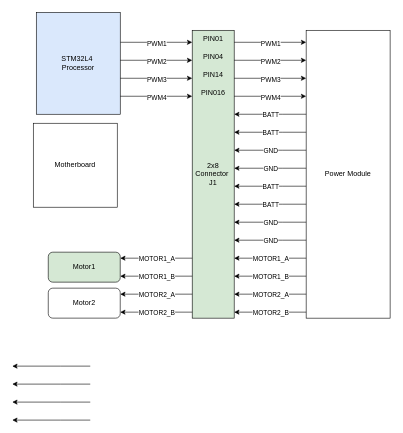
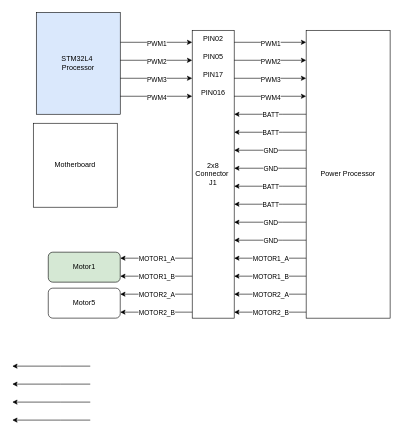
- <mxCell id="28" value="PIN01" style="text;html=1;align=center;verticalAlign=middle;whiteSpace=wrap;rounded=0;" vertex="1" parent="1"><mxGeometry x="325" y="50" width="60" height="30" as="geometry" /></mxCell>
+ <mxCell id="28" value="PIN02" style="text;html=1;align=center;verticalAlign=middle;whiteSpace=wrap;rounded=0;" vertex="1" parent="1"><mxGeometry x="325" y="50" width="60" height="30" as="geometry" /></mxCell>
- <mxCell id="29" value="PIN04" style="text;html=1;align=center;verticalAlign=middle;whiteSpace=wrap;rounded=0;" vertex="1" parent="1"><mxGeometry x="325" y="80" width="60" height="30" as="geometry" /></mxCell>
+ <mxCell id="29" value="PIN05" style="text;html=1;align=center;verticalAlign=middle;whiteSpace=wrap;rounded=0;" vertex="1" parent="1"><mxGeometry x="325" y="80" width="60" height="30" as="geometry" /></mxCell>
- <mxCell id="30" value="PIN14" style="text;html=1;align=center;verticalAlign=middle;whiteSpace=wrap;rounded=0;" vertex="1" parent="1"><mxGeometry x="325" y="110" width="60" height="30" as="geometry" /></mxCell>
+ <mxCell id="30" value="PIN17" style="text;html=1;align=center;verticalAlign=middle;whiteSpace=wrap;rounded=0;" vertex="1" parent="1"><mxGeometry x="325" y="110" width="60" height="30" as="geometry" /></mxCell>
- <mxCell id="7" value="2x8 Connector&amp;nbsp;&lt;div&gt;J1&lt;/div&gt;" style="rounded=0;whiteSpace=wrap;html=1;fillColor=#d5e8d4;" vertex="1" parent="1"><mxGeometry x="320" y="50" width="70" height="480" as="geometry" /></mxCell>
+ <mxCell id="7" value="2x8 Connector&amp;nbsp;&lt;div&gt;J1&lt;/div&gt;" style="rounded=0;whiteSpace=wrap;html=1;" vertex="1" parent="1"><mxGeometry x="320" y="50" width="70" height="480" as="geometry" /></mxCell>
- <mxCell id="2" value="&lt;div&gt;Power Module&lt;/div&gt;" style="rounded=0;whiteSpace=wrap;html=1;" vertex="1" parent="1"><mxGeometry x="510" y="50" width="140" height="480" as="geometry" /></mxCell>
+ <mxCell id="2" value="&lt;div&gt;Power Processor&lt;/div&gt;" style="rounded=0;whiteSpace=wrap;html=1;" vertex="1" parent="1"><mxGeometry x="510" y="50" width="140" height="480" as="geometry" /></mxCell>
- <mxCell id="47" value="Motor2" style="rounded=1;whiteSpace=wrap;html=1;" vertex="1" parent="1"><mxGeometry x="80" y="480" width="120" height="50" as="geometry" /></mxCell>
+ <mxCell id="47" value="Motor5" style="rounded=1;whiteSpace=wrap;html=1;" vertex="1" parent="1"><mxGeometry x="80" y="480" width="120" height="50" as="geometry" /></mxCell>
